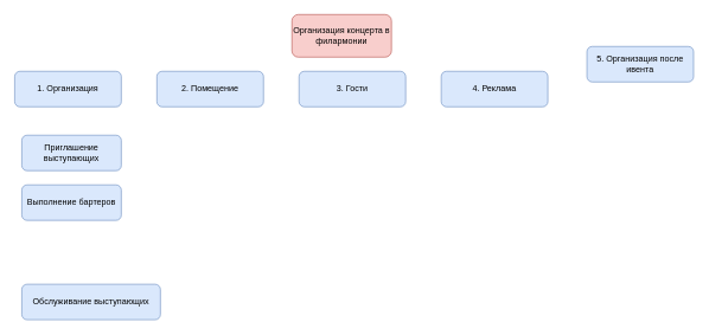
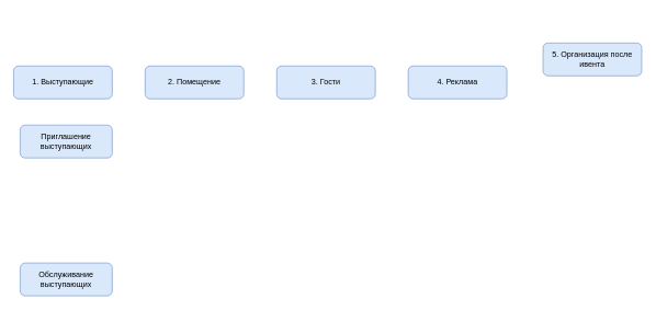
- <mxCell id="2" value="Организация концерта в филармонии" style="rounded=1;whiteSpace=wrap;html=1;fillColor=#f8cecc;strokeColor=#b85450;fontColor=default;" vertex="1" parent="1"><mxGeometry x="410" y="20" width="140" height="60" as="geometry" /></mxCell>
- <mxCell id="3" value="1. Организация" style="rounded=1;whiteSpace=wrap;html=1;fillColor=#dae8fc;strokeColor=#6c8ebf;fontColor=default;" vertex="1" parent="1"><mxGeometry x="20" y="100" width="150" height="50" as="geometry" /></mxCell>
+ <mxCell id="3" value="1. Выступающие" style="rounded=1;whiteSpace=wrap;html=1;fillColor=#dae8fc;strokeColor=#6c8ebf;fontColor=default;" vertex="1" parent="1"><mxGeometry x="20" y="100" width="150" height="50" as="geometry" /></mxCell>
- <mxCell id="9" value="Выполнение бартеров" style="rounded=1;whiteSpace=wrap;html=1;fillColor=#dae8fc;strokeColor=#6c8ebf;fontColor=default;" vertex="1" parent="1"><mxGeometry x="30" y="260" width="140" height="50" as="geometry" /></mxCell>
- <mxCell id="10" value="Обслуживание выступающих" style="rounded=1;whiteSpace=wrap;html=1;fillColor=#dae8fc;strokeColor=#6c8ebf;fontColor=default;" vertex="1" parent="1"><mxGeometry x="30" y="400" width="195" height="50" as="geometry" /></mxCell>
+ <mxCell id="10" value="Обслуживание выступающих" style="rounded=1;whiteSpace=wrap;html=1;fillColor=#dae8fc;strokeColor=#6c8ebf;fontColor=default;" vertex="1" parent="1"><mxGeometry x="30" y="400" width="140" height="50" as="geometry" /></mxCell>
